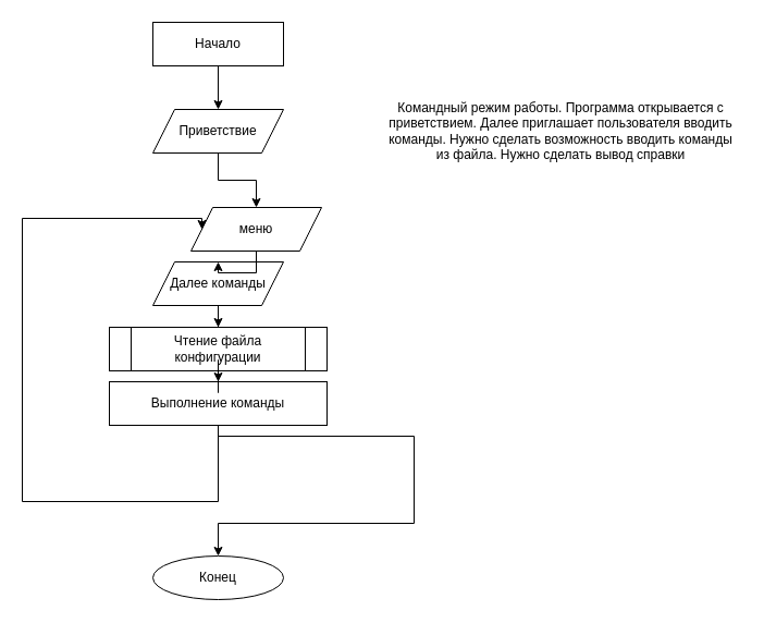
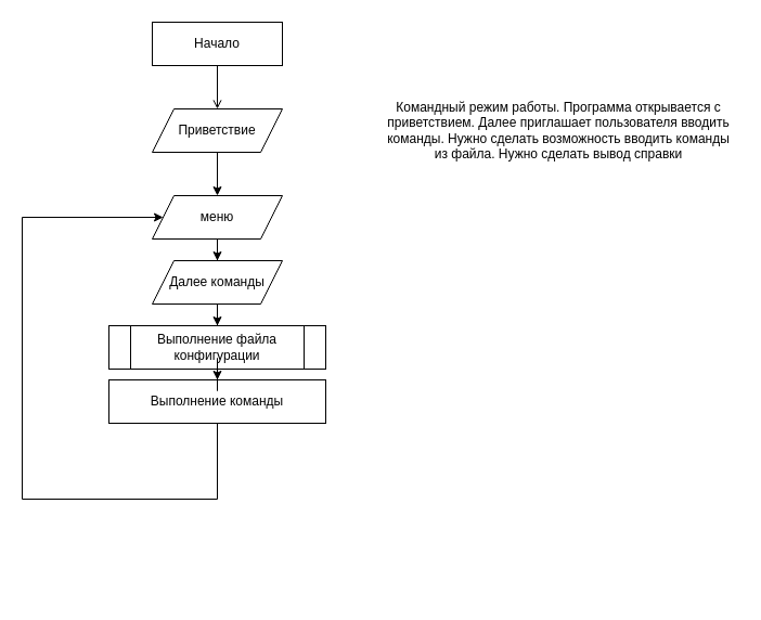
- <mxCell id="2" style="edgeStyle=orthogonalEdgeStyle;rounded=0;orthogonalLoop=1;jettySize=auto;html=1;entryX=0.5;entryY=0;entryDx=0;entryDy=0;" edge="1" parent="1" source="3" target="7"><mxGeometry relative="1" as="geometry"><mxPoint x="200" y="100" as="targetPoint" /></mxGeometry></mxCell>
+ <mxCell id="2" style="edgeStyle=orthogonalEdgeStyle;rounded=0;orthogonalLoop=1;jettySize=auto;html=1;entryX=0.5;entryY=0;entryDx=0;entryDy=0;endArrow=open;" edge="1" parent="1" source="3" target="7"><mxGeometry relative="1" as="geometry"><mxPoint x="200" y="100" as="targetPoint" /></mxGeometry></mxCell>
- <mxCell id="9" value="меню" style="shape=parallelogram;perimeter=parallelogramPerimeter;whiteSpace=wrap;html=1;fixedSize=1;" vertex="1" parent="1"><mxGeometry x="175" y="190" width="120" height="40" as="geometry" /></mxCell>
+ <mxCell id="9" value="меню" style="shape=parallelogram;perimeter=parallelogramPerimeter;whiteSpace=wrap;html=1;fixedSize=1;" vertex="1" parent="1"><mxGeometry x="140" y="180" width="120" height="40" as="geometry" /></mxCell>
- <mxCell id="11" value="Чтение файла конфигурации" style="shape=process;whiteSpace=wrap;html=1;backgroundOutline=1;" vertex="1" parent="1"><mxGeometry x="100" y="300" width="200" height="40" as="geometry" /></mxCell>
+ <mxCell id="11" value="Выполнение файла конфигурации" style="shape=process;whiteSpace=wrap;html=1;backgroundOutline=1;" vertex="1" parent="1"><mxGeometry x="100" y="300" width="200" height="40" as="geometry" /></mxCell>
- <mxCell id="14" style="edgeStyle=orthogonalEdgeStyle;rounded=0;orthogonalLoop=1;jettySize=auto;html=1;entryX=0.5;entryY=0;entryDx=0;entryDy=0;" edge="1" parent="1" source="15" target="4"><mxGeometry relative="1" as="geometry"><mxPoint x="320" y="480" as="targetPoint" /><Array as="points"><mxPoint x="380" y="400" /><mxPoint x="380" y="480" /><mxPoint x="200" y="480" /></Array></mxGeometry></mxCell>
- <mxCell id="4" value="Конец" style="ellipse;whiteSpace=wrap;html=1;" vertex="1" parent="1"><mxGeometry x="140" y="510" width="120" height="40" as="geometry" /></mxCell>
